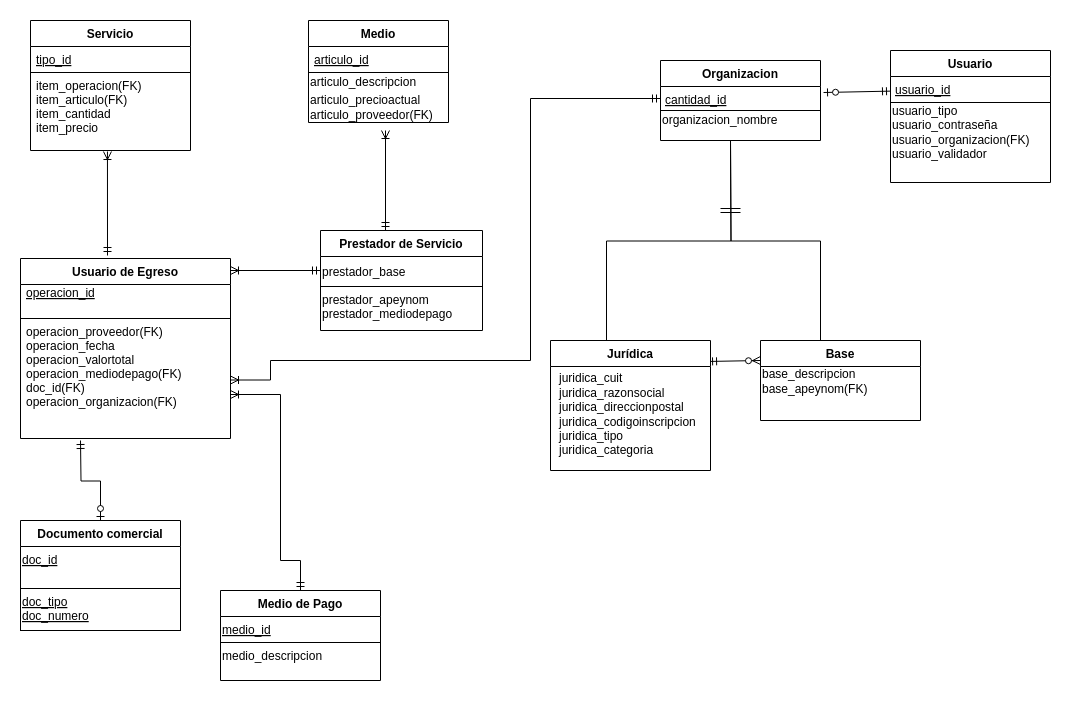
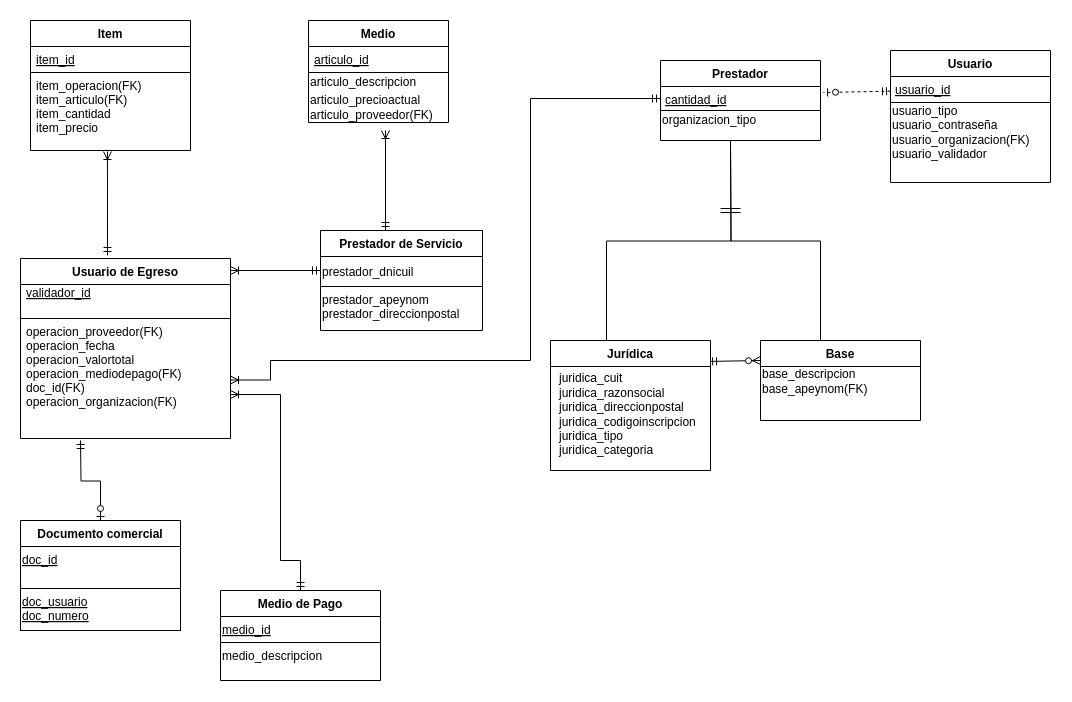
- <mxCell id="35" value="Servicio" style="swimlane;fontStyle=1;childLayout=stackLayout;horizontal=1;startSize=26;horizontalStack=0;resizeParent=1;resizeLast=0;collapsible=1;marginBottom=0;rounded=0;shadow=0;strokeWidth=1;" parent="1" vertex="1"><mxGeometry x="30" y="20" width="160" height="130" as="geometry"><mxRectangle x="20" y="80" width="160" height="26" as="alternateBounds" /></mxGeometry></mxCell>
+ <mxCell id="35" value="Item" style="swimlane;fontStyle=1;childLayout=stackLayout;horizontal=1;startSize=26;horizontalStack=0;resizeParent=1;resizeLast=0;collapsible=1;marginBottom=0;rounded=0;shadow=0;strokeWidth=1;" parent="1" vertex="1"><mxGeometry x="30" y="20" width="160" height="130" as="geometry"><mxRectangle x="20" y="80" width="160" height="26" as="alternateBounds" /></mxGeometry></mxCell>
- <mxCell id="36" value="tipo_id" style="shape=partialRectangle;top=0;left=0;right=0;bottom=1;align=left;verticalAlign=top;fillColor=none;spacingLeft=4;spacingRight=4;overflow=hidden;rotatable=0;points=[[0,0.5],[1,0.5]];portConstraint=eastwest;dropTarget=0;rounded=0;shadow=0;strokeWidth=1;fontStyle=4" parent="35" vertex="1"><mxGeometry y="26" width="160" height="26" as="geometry" /></mxCell>
+ <mxCell id="36" value="item_id" style="shape=partialRectangle;top=0;left=0;right=0;bottom=1;align=left;verticalAlign=top;fillColor=none;spacingLeft=4;spacingRight=4;overflow=hidden;rotatable=0;points=[[0,0.5],[1,0.5]];portConstraint=eastwest;dropTarget=0;rounded=0;shadow=0;strokeWidth=1;fontStyle=4" parent="35" vertex="1"><mxGeometry y="26" width="160" height="26" as="geometry" /></mxCell>
- <mxCell id="26" value="Organizacion" style="swimlane;fontStyle=1;childLayout=stackLayout;horizontal=1;startSize=26;horizontalStack=0;resizeParent=1;resizeLast=0;collapsible=1;marginBottom=0;rounded=0;shadow=0;strokeWidth=1;" vertex="1" parent="1"><mxGeometry x="660" y="60" width="160" height="80" as="geometry"><mxRectangle x="610" y="10" width="160" height="26" as="alternateBounds" /></mxGeometry></mxCell>
+ <mxCell id="26" value="Prestador" style="swimlane;fontStyle=1;childLayout=stackLayout;horizontal=1;startSize=26;horizontalStack=0;resizeParent=1;resizeLast=0;collapsible=1;marginBottom=0;rounded=0;shadow=0;strokeWidth=1;" vertex="1" parent="1"><mxGeometry x="660" y="60" width="160" height="80" as="geometry"><mxRectangle x="610" y="10" width="160" height="26" as="alternateBounds" /></mxGeometry></mxCell>
- <mxCell id="5" style="rounded=0;orthogonalLoop=1;jettySize=auto;html=1;startArrow=ERmandOne;startFill=0;endArrow=ERzeroToOne;endFill=1;entryX=1.019;entryY=0.25;entryDx=0;entryDy=0;entryPerimeter=0;" parent="1" source="32" target="27" edge="1"><mxGeometry relative="1" as="geometry"><mxPoint x="770" y="191" as="targetPoint" /></mxGeometry></mxCell>
+ <mxCell id="5" style="rounded=0;orthogonalLoop=1;jettySize=auto;html=1;startArrow=ERmandOne;startFill=0;endArrow=ERzeroToOne;endFill=1;entryX=1.019;entryY=0.25;entryDx=0;entryDy=0;entryPerimeter=0;dashed=1;" parent="1" source="32" target="27" edge="1"><mxGeometry relative="1" as="geometry"><mxPoint x="770" y="191" as="targetPoint" /></mxGeometry></mxCell>
- <mxCell id="29" value="organizacion_nombre" style="text;html=1;align=left;verticalAlign=middle;resizable=0;points=[];autosize=1;fontSize=12;" vertex="1" parent="26"><mxGeometry y="50" width="160" height="20" as="geometry" /></mxCell>
+ <mxCell id="29" value="organizacion_tipo" style="text;html=1;align=left;verticalAlign=middle;resizable=0;points=[];autosize=1;fontSize=12;" vertex="1" parent="26"><mxGeometry y="50" width="160" height="20" as="geometry" /></mxCell>
- <mxCell id="47" value="prestador_base" style="shape=partialRectangle;top=0;left=0;right=0;bottom=1;align=left;verticalAlign=middle;fillColor=none;spacingLeft=0;spacingRight=4;overflow=hidden;rotatable=0;points=[[0,0.5],[1,0.5]];portConstraint=eastwest;dropTarget=0;fontStyle=0;fontSize=12;" vertex="1" parent="46"><mxGeometry y="26" width="162" height="30" as="geometry" /></mxCell>
+ <mxCell id="47" value="prestador_dnicuil" style="shape=partialRectangle;top=0;left=0;right=0;bottom=1;align=left;verticalAlign=middle;fillColor=none;spacingLeft=0;spacingRight=4;overflow=hidden;rotatable=0;points=[[0,0.5],[1,0.5]];portConstraint=eastwest;dropTarget=0;fontStyle=0;fontSize=12;" vertex="1" parent="46"><mxGeometry y="26" width="162" height="30" as="geometry" /></mxCell>
- <mxCell id="7" value="operacion_id&#10;&#10;" style="shape=partialRectangle;top=0;left=0;right=0;bottom=1;align=left;verticalAlign=middle;fillColor=none;spacingLeft=4;spacingRight=4;overflow=hidden;rotatable=0;points=[[0,0.5],[1,0.5]];portConstraint=eastwest;dropTarget=0;rounded=0;shadow=0;strokeWidth=1;fontStyle=4;labelPosition=center;verticalLabelPosition=middle;" parent="6" vertex="1"><mxGeometry y="26" width="210" height="34" as="geometry" /></mxCell>
+ <mxCell id="7" value="validador_id&#10;&#10;" style="shape=partialRectangle;top=0;left=0;right=0;bottom=1;align=left;verticalAlign=middle;fillColor=none;spacingLeft=4;spacingRight=4;overflow=hidden;rotatable=0;points=[[0,0.5],[1,0.5]];portConstraint=eastwest;dropTarget=0;rounded=0;shadow=0;strokeWidth=1;fontStyle=4;labelPosition=center;verticalLabelPosition=middle;" parent="6" vertex="1"><mxGeometry y="26" width="210" height="34" as="geometry" /></mxCell>
- <mxCell id="49" value="prestador_apeynom&#10;prestador_mediodepago&#10;" style="shape=partialRectangle;top=0;left=0;right=0;bottom=0;align=left;verticalAlign=top;fillColor=none;spacingLeft=0;spacingRight=4;overflow=hidden;rotatable=0;points=[[0,0.5],[1,0.5]];portConstraint=eastwest;dropTarget=0;fontSize=12;" vertex="1" parent="46"><mxGeometry y="56" width="162" height="44" as="geometry" /></mxCell>
+ <mxCell id="49" value="prestador_apeynom&#10;prestador_direccionpostal&#10;" style="shape=partialRectangle;top=0;left=0;right=0;bottom=0;align=left;verticalAlign=top;fillColor=none;spacingLeft=0;spacingRight=4;overflow=hidden;rotatable=0;points=[[0,0.5],[1,0.5]];portConstraint=eastwest;dropTarget=0;fontSize=12;" vertex="1" parent="46"><mxGeometry y="56" width="162" height="44" as="geometry" /></mxCell>
- <mxCell id="17" value="doc_id&#10;&#10;&#10;doc_tipo&#10;doc_numero&#10;&#10;" style="shape=partialRectangle;top=0;left=0;right=0;bottom=1;align=left;verticalAlign=top;fillColor=none;spacingLeft=0;spacingRight=4;overflow=hidden;rotatable=0;points=[[0,0.5],[1,0.5]];portConstraint=eastwest;dropTarget=0;rounded=0;shadow=0;strokeWidth=1;fontStyle=4" parent="15" vertex="1"><mxGeometry y="26" width="160" height="84" as="geometry" /></mxCell>
+ <mxCell id="17" value="doc_id&#10;&#10;&#10;doc_usuario&#10;doc_numero&#10;&#10;" style="shape=partialRectangle;top=0;left=0;right=0;bottom=1;align=left;verticalAlign=top;fillColor=none;spacingLeft=0;spacingRight=4;overflow=hidden;rotatable=0;points=[[0,0.5],[1,0.5]];portConstraint=eastwest;dropTarget=0;rounded=0;shadow=0;strokeWidth=1;fontStyle=4" parent="15" vertex="1"><mxGeometry y="26" width="160" height="84" as="geometry" /></mxCell>
